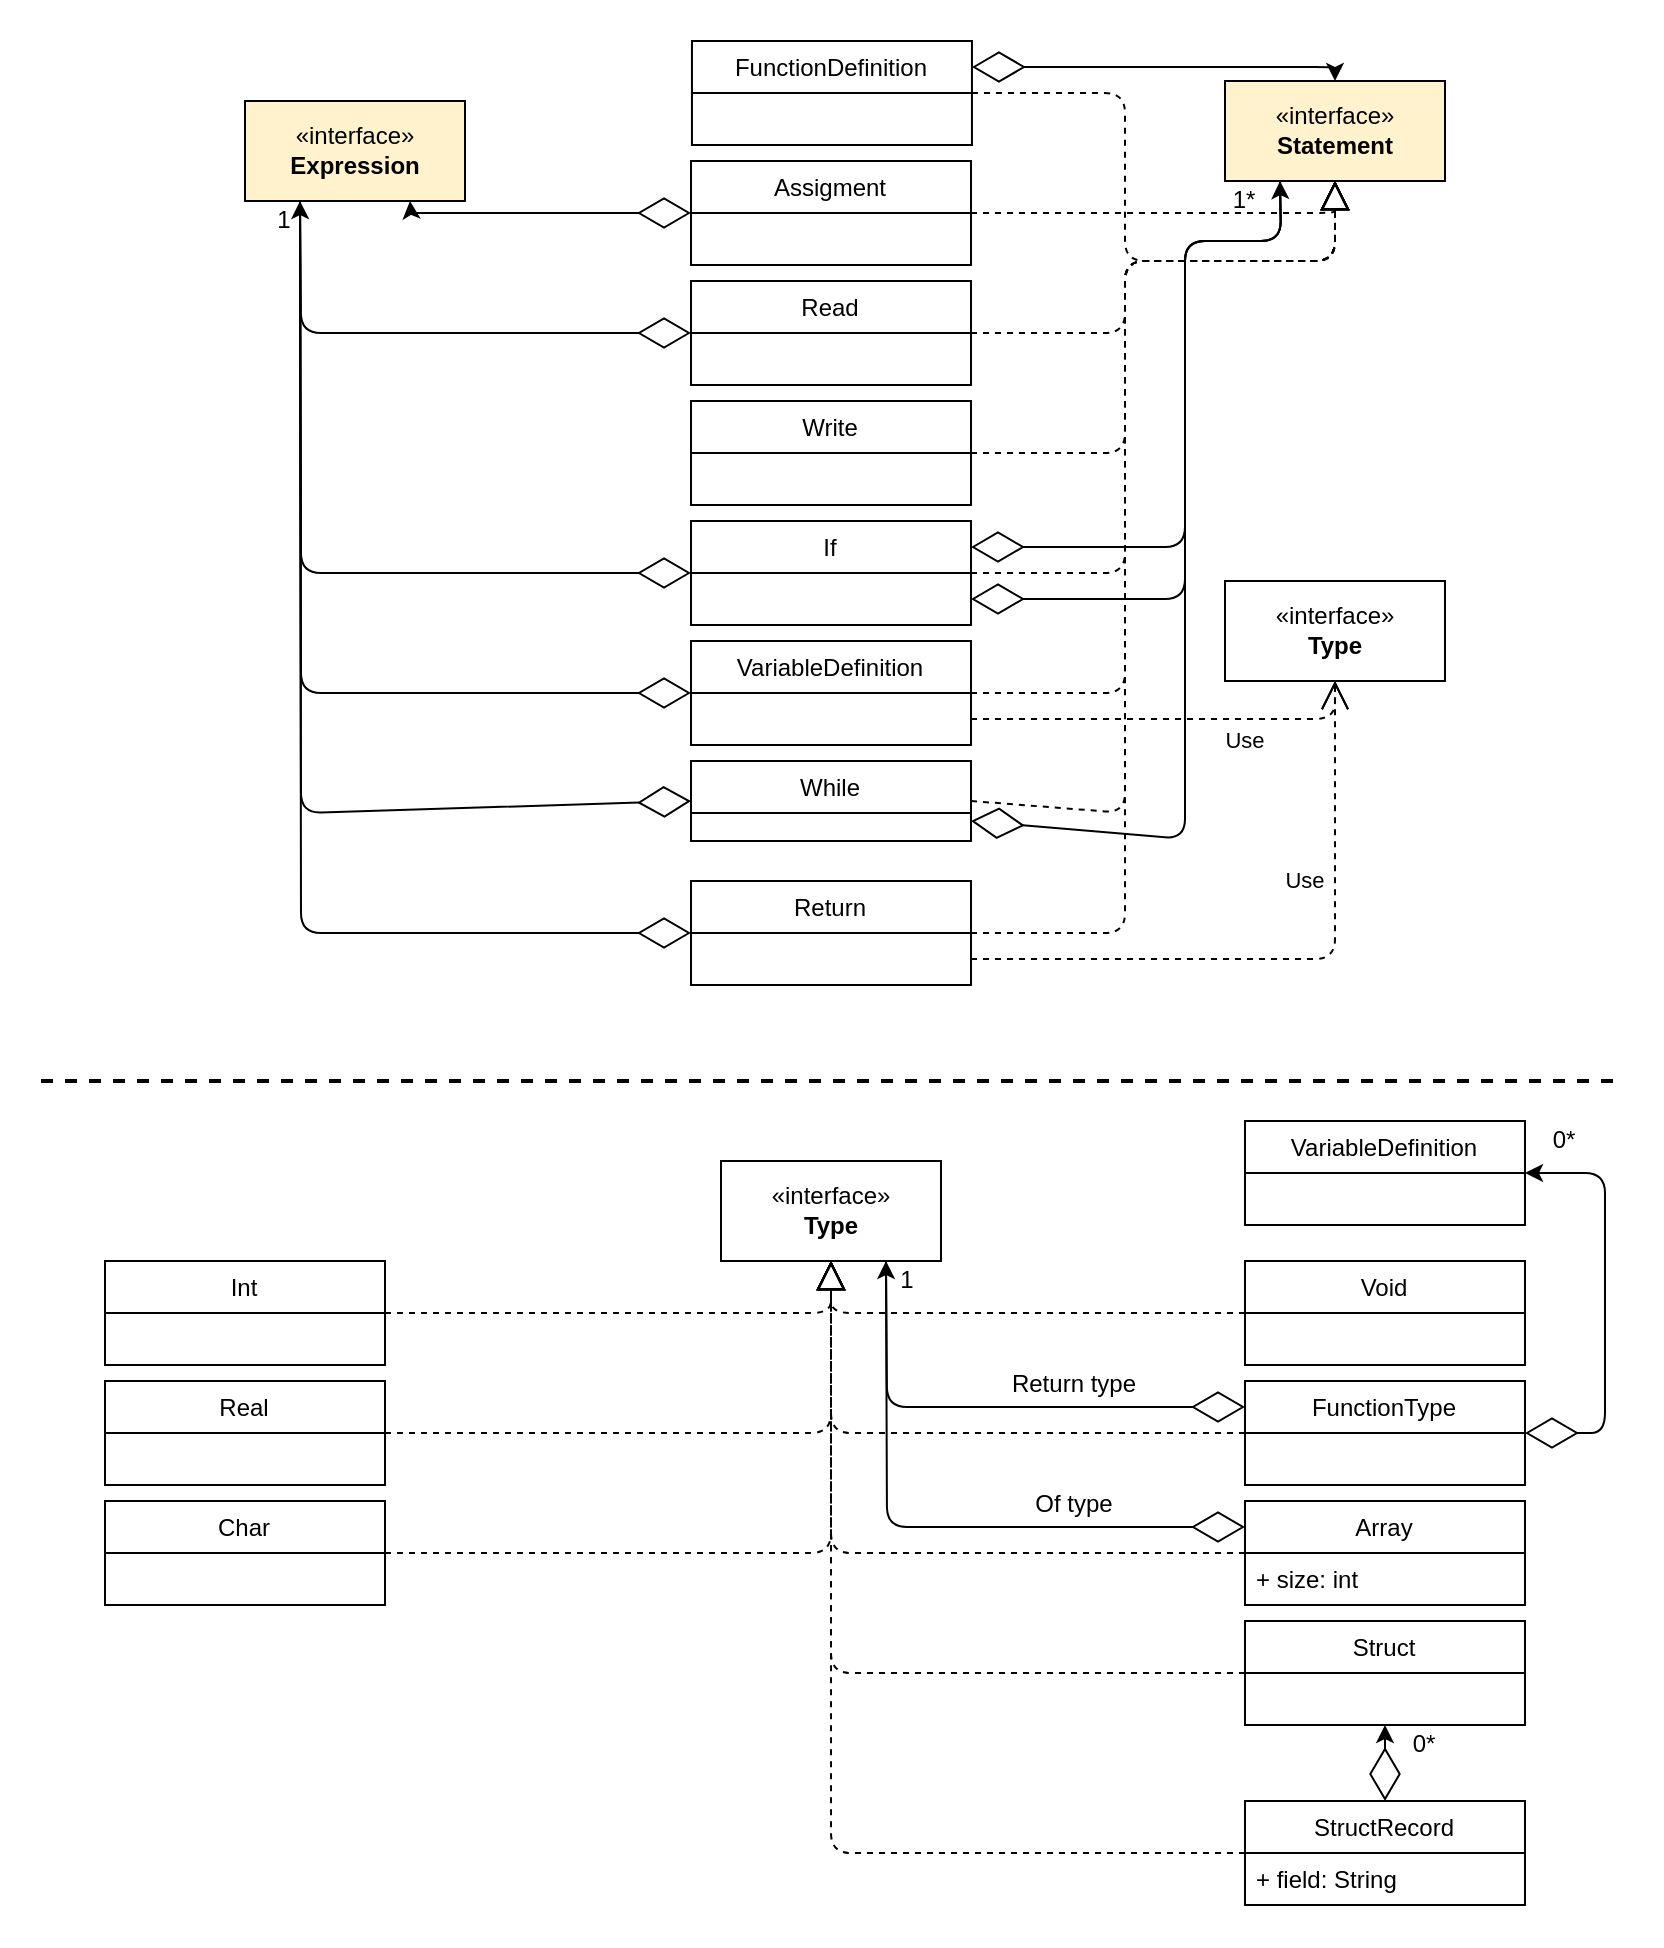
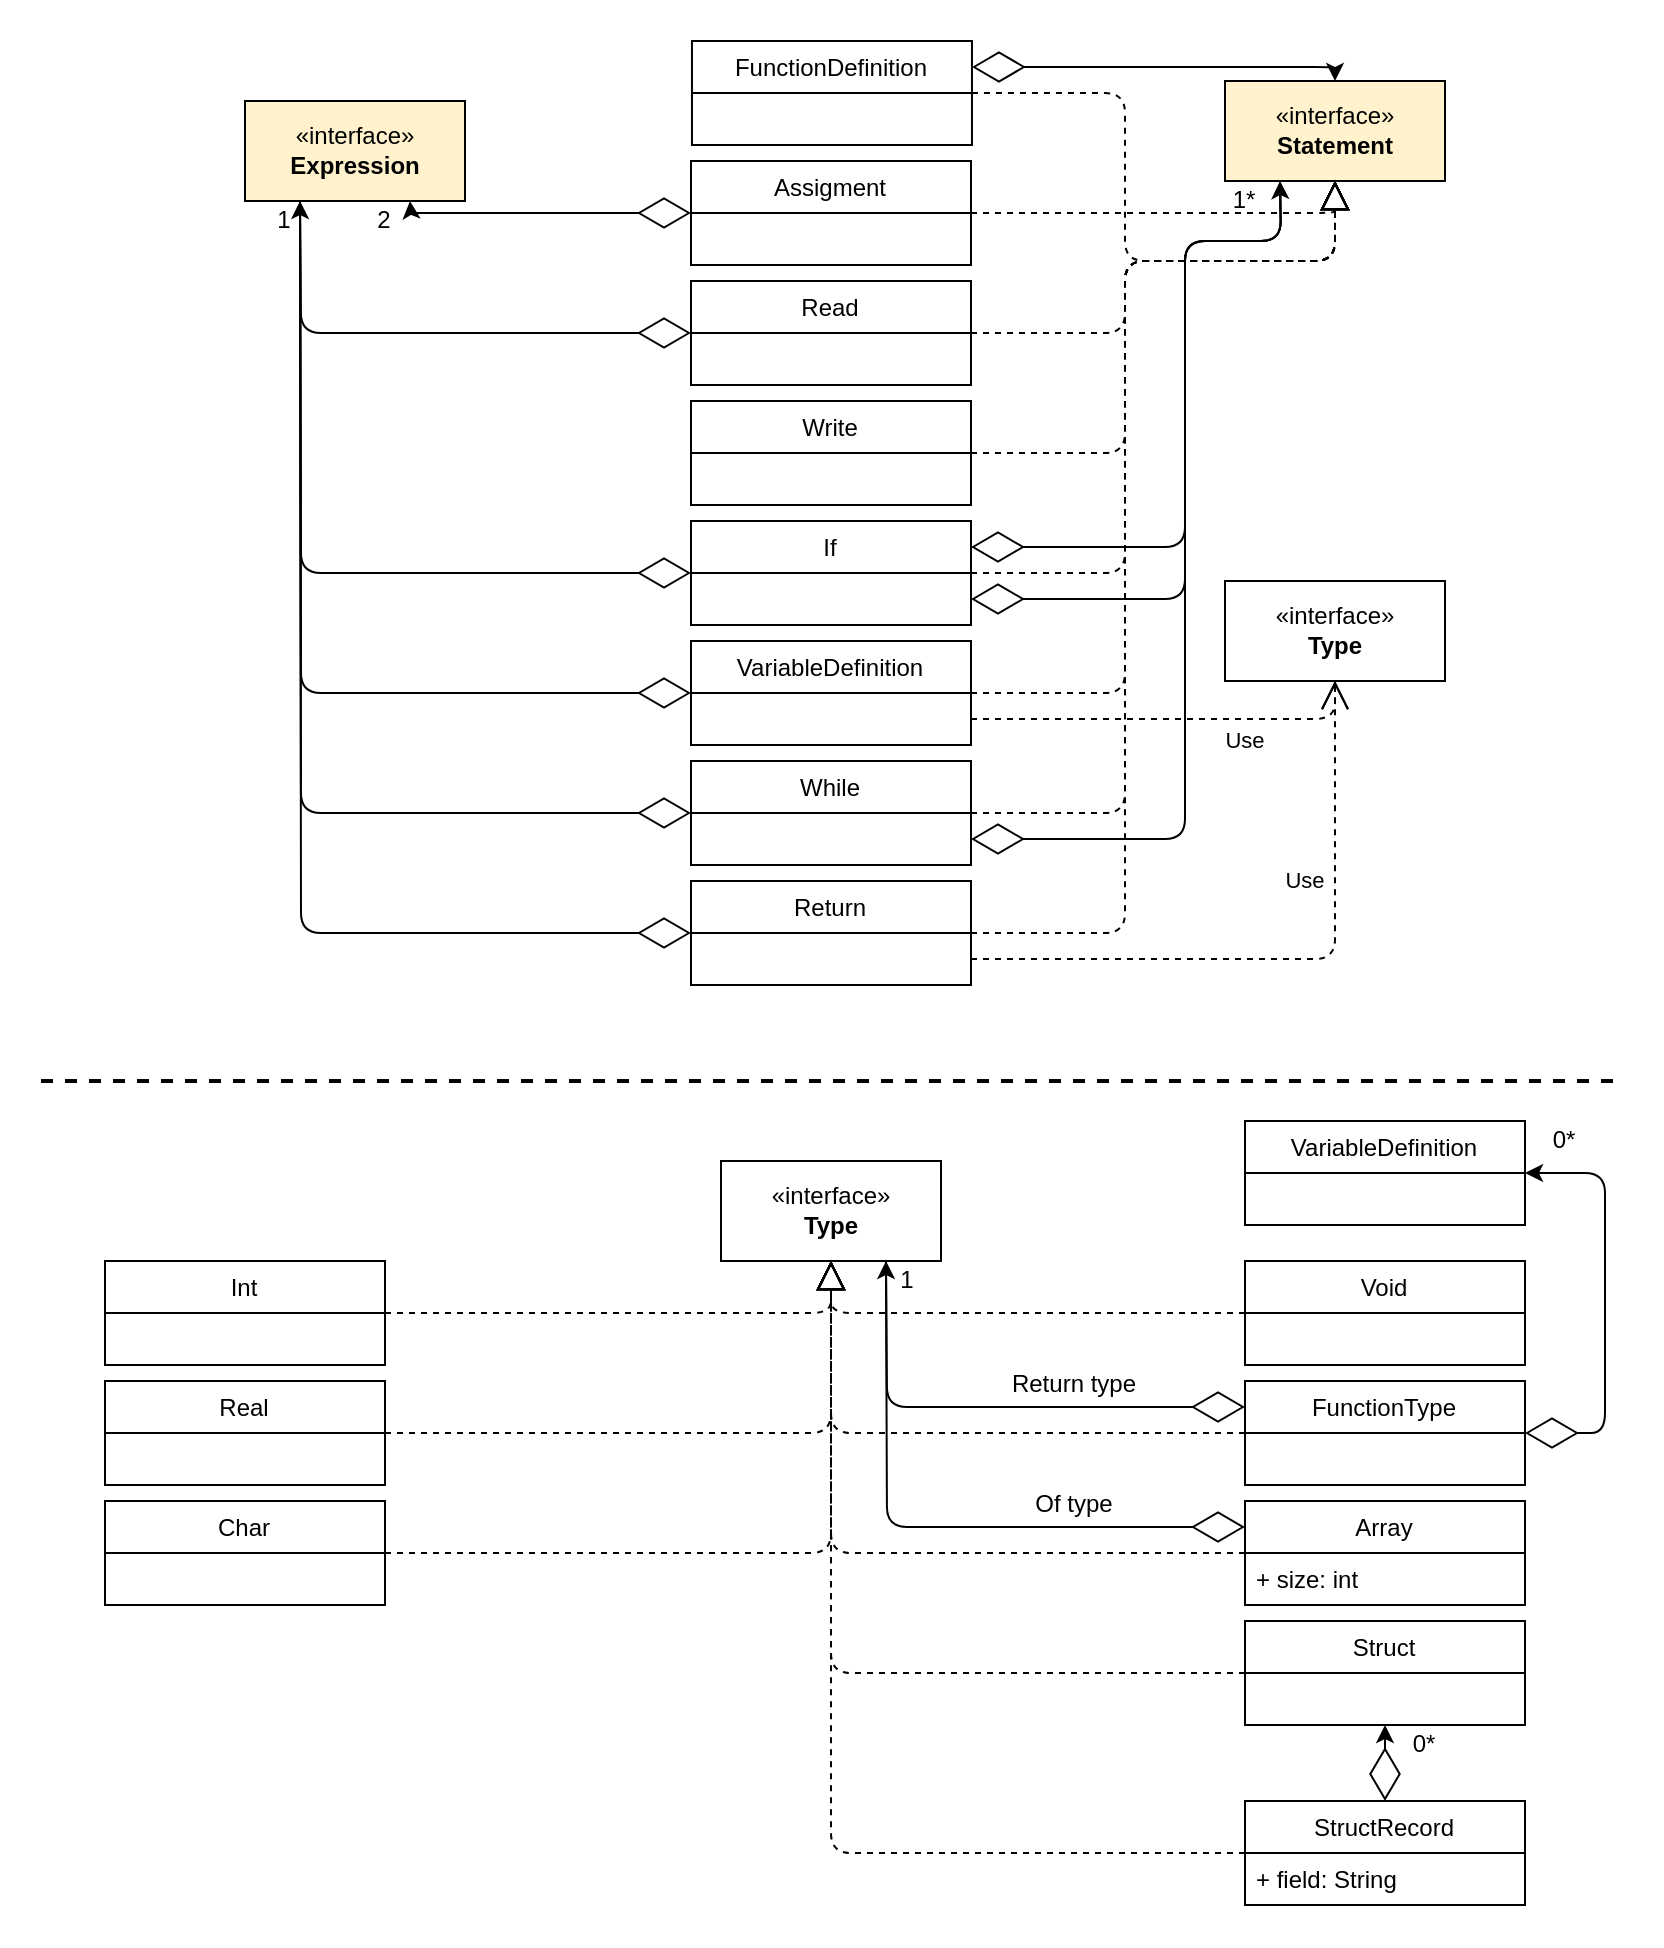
+ <mxCell id="19" value="2" style="text;html=1;strokeColor=none;fillColor=none;align=center;verticalAlign=middle;whiteSpace=wrap;rounded=0;" vertex="1" parent="1"><mxGeometry x="182" y="100" width="20" height="20" as="geometry" /></mxCell>
- <mxCell id="10" value="While" style="swimlane;fontStyle=0;childLayout=stackLayout;horizontal=1;startSize=26;fillColor=none;horizontalStack=0;resizeParent=1;resizeParentMax=0;resizeLast=0;collapsible=1;marginBottom=0;" vertex="1" parent="1"><mxGeometry x="345" y="380" width="140" height="40" as="geometry" /></mxCell>
+ <mxCell id="10" value="While" style="swimlane;fontStyle=0;childLayout=stackLayout;horizontal=1;startSize=26;fillColor=none;horizontalStack=0;resizeParent=1;resizeParentMax=0;resizeLast=0;collapsible=1;marginBottom=0;" vertex="1" parent="1"><mxGeometry x="345" y="380" width="140" height="52" as="geometry" /></mxCell>
